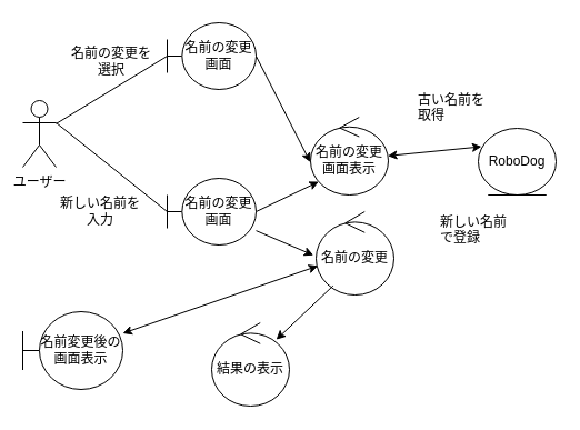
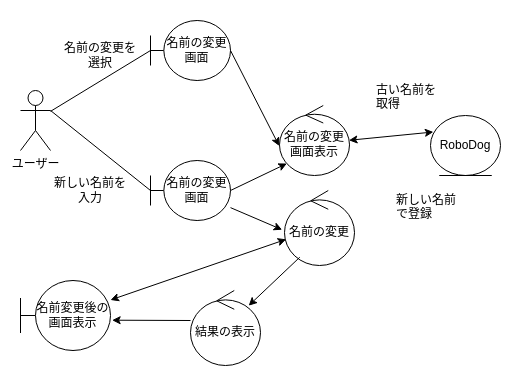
+ <mxCell id="20" value="" style="endArrow=classic;html=1;exitX=0;exitY=0.4;exitDx=0;exitDy=0;exitPerimeter=0;entryX=1.018;entryY=0.567;entryDx=0;entryDy=0;entryPerimeter=0;" edge="1" parent="1" source="17" target="19"><mxGeometry width="50" height="50" relative="1" as="geometry"><mxPoint x="100" y="310" as="sourcePoint" /><mxPoint x="150" y="260" as="targetPoint" /></mxGeometry></mxCell>
